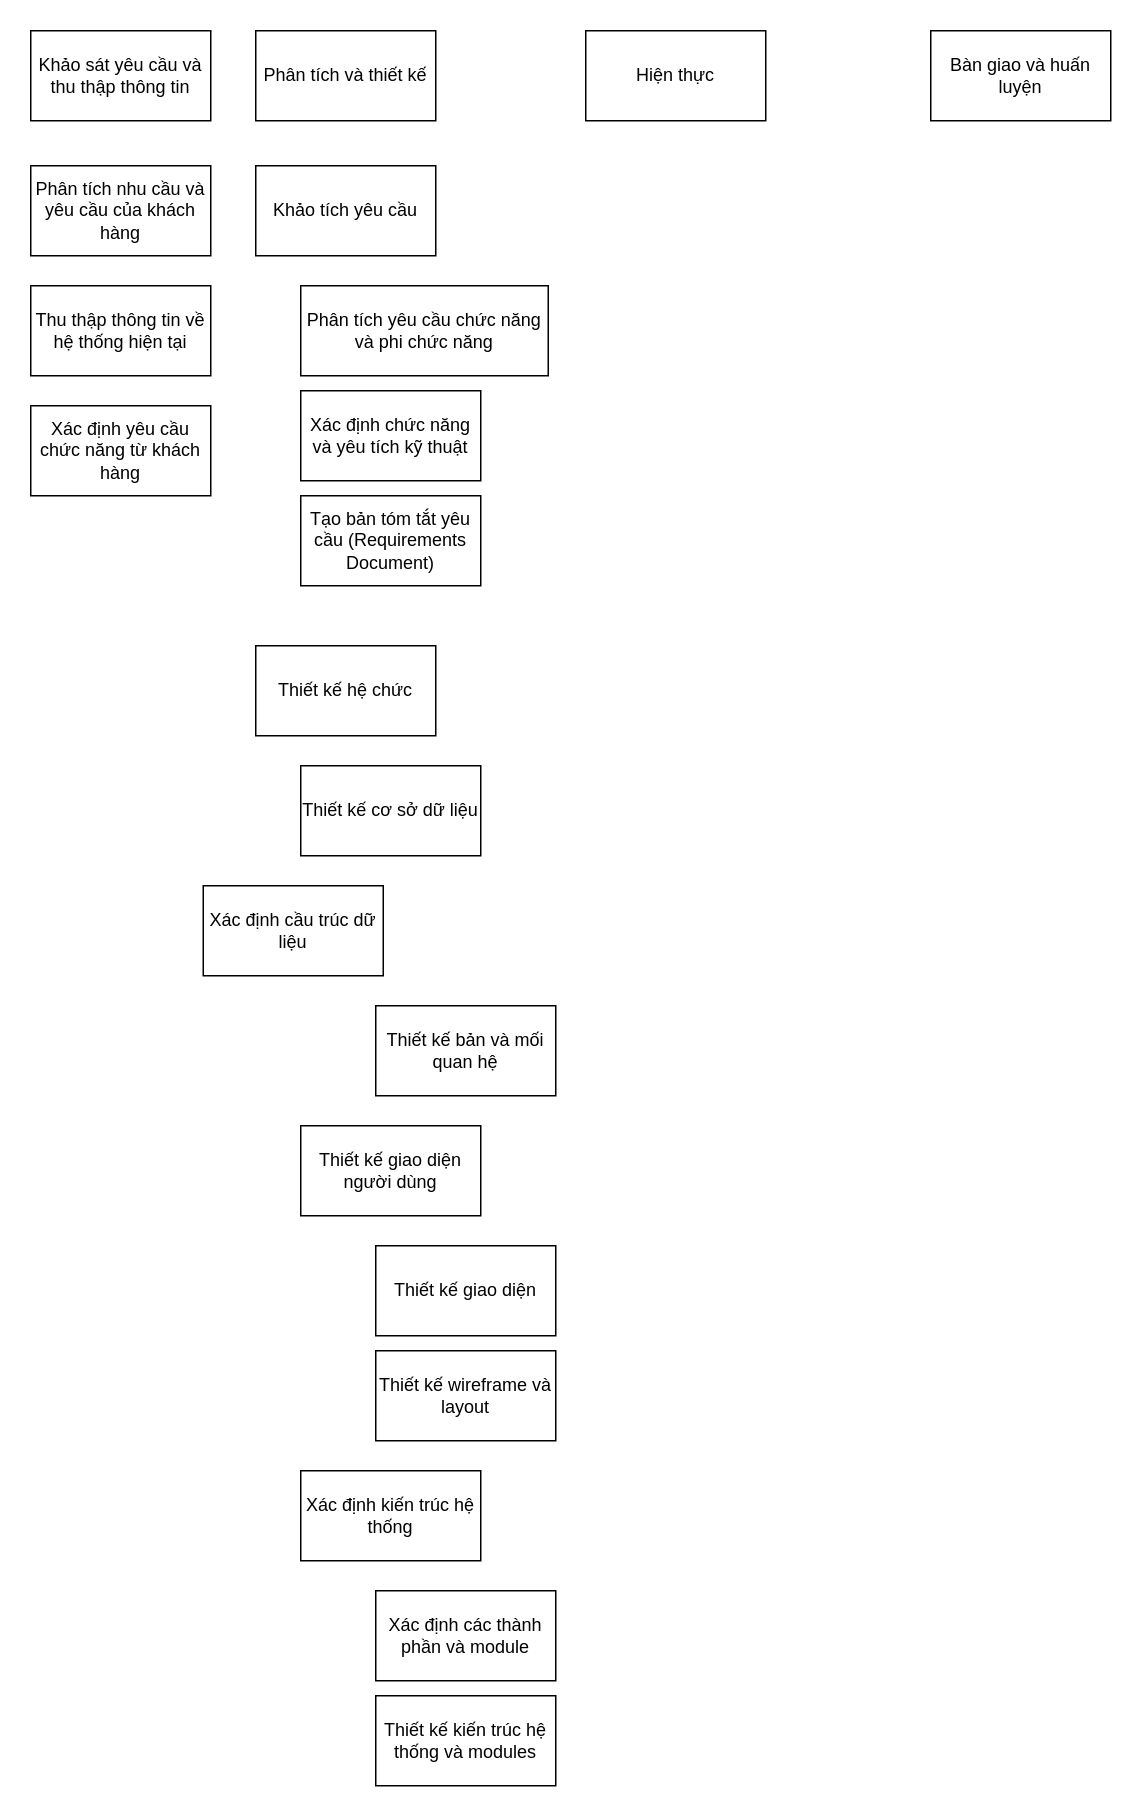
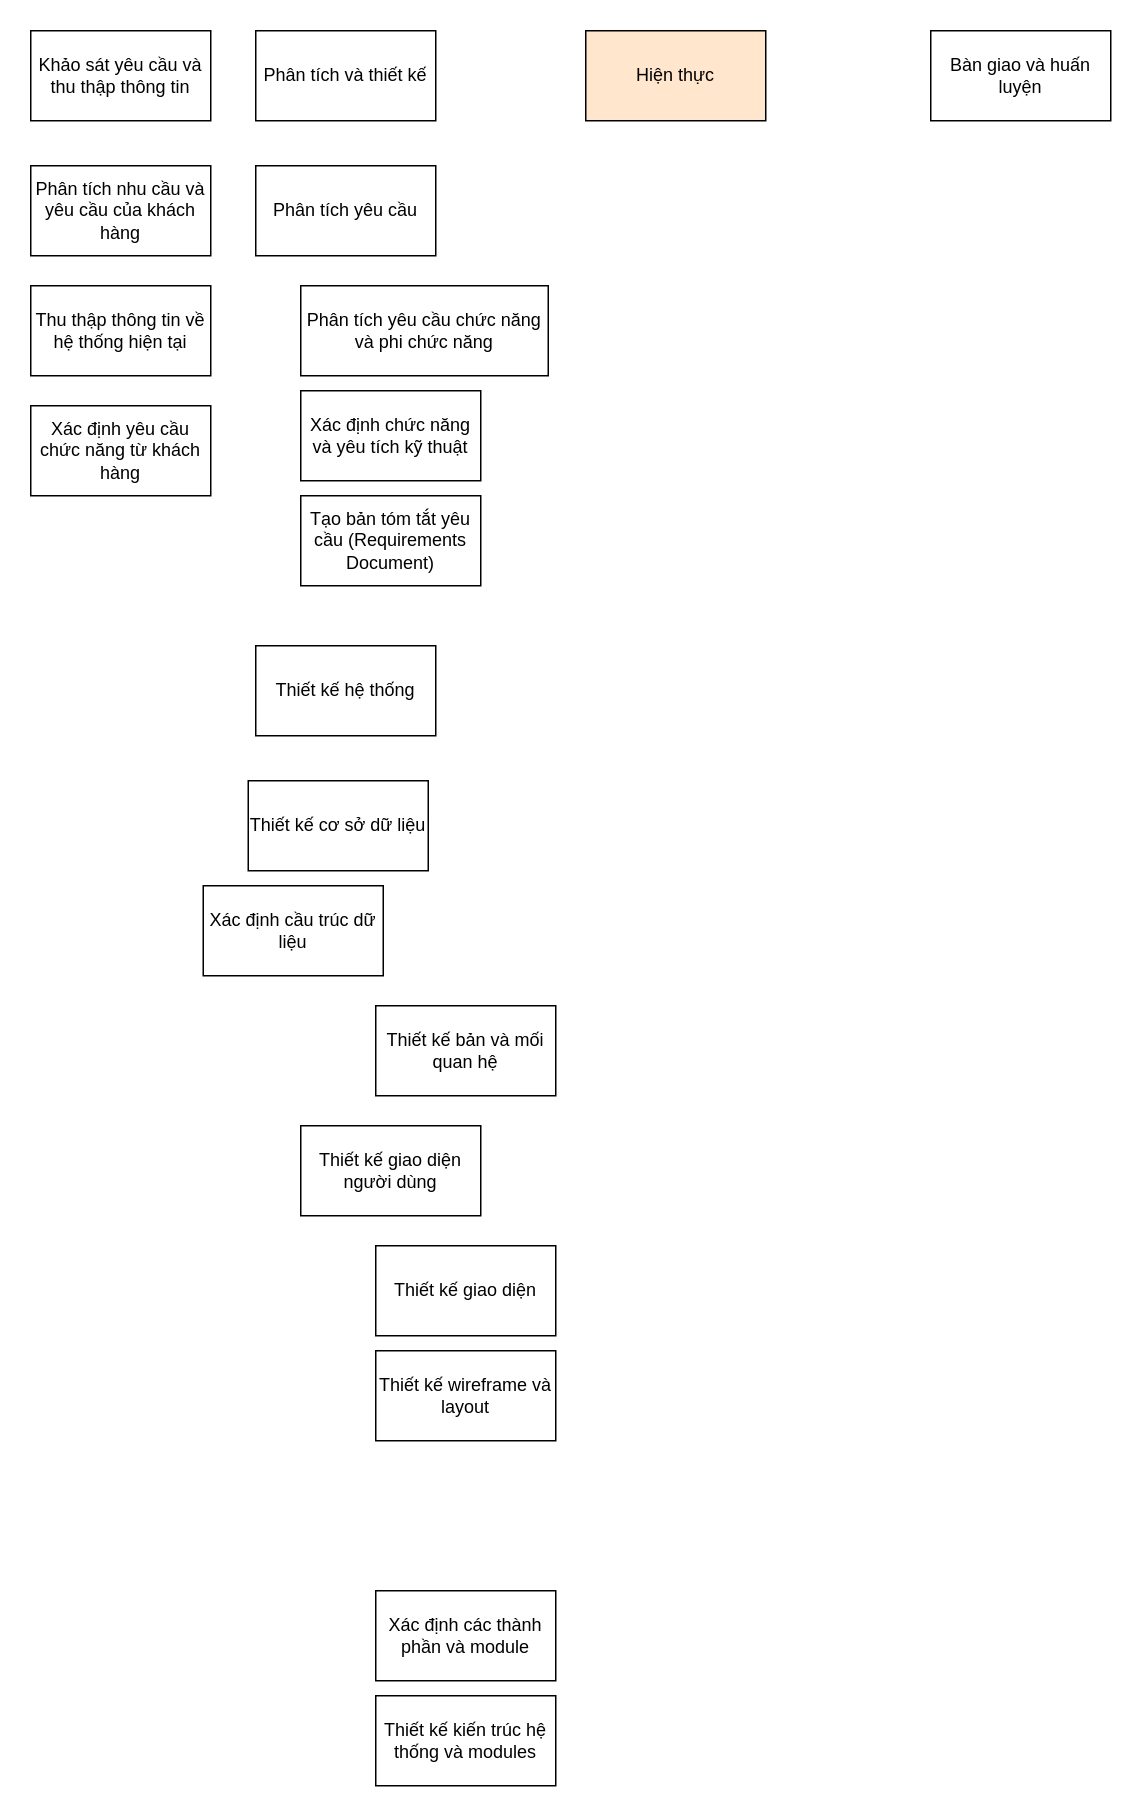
- <mxCell id="4" value="Hiện thực" style="rounded=0;whiteSpace=wrap;html=1;" vertex="1" parent="1"><mxGeometry x="390" y="20" width="120" height="60" as="geometry" /></mxCell>
+ <mxCell id="4" value="Hiện thực" style="rounded=0;whiteSpace=wrap;html=1;fillColor=#ffe6cc;" vertex="1" parent="1"><mxGeometry x="390" y="20" width="120" height="60" as="geometry" /></mxCell>
- <mxCell id="9" value="Khảo tích yêu cầu" style="rounded=0;whiteSpace=wrap;html=1;" vertex="1" parent="1"><mxGeometry x="170" y="110" width="120" height="60" as="geometry" /></mxCell>
+ <mxCell id="9" value="Phân tích yêu cầu" style="rounded=0;whiteSpace=wrap;html=1;" vertex="1" parent="1"><mxGeometry x="170" y="110" width="120" height="60" as="geometry" /></mxCell>
- <mxCell id="13" value="Thiết kế hệ chức" style="rounded=0;whiteSpace=wrap;html=1;" vertex="1" parent="1"><mxGeometry x="170" y="430" width="120" height="60" as="geometry" /></mxCell>
+ <mxCell id="13" value="Thiết kế hệ thống" style="rounded=0;whiteSpace=wrap;html=1;" vertex="1" parent="1"><mxGeometry x="170" y="430" width="120" height="60" as="geometry" /></mxCell>
- <mxCell id="14" value="Thiết kế cơ sở dữ liệu" style="rounded=0;whiteSpace=wrap;html=1;" vertex="1" parent="1"><mxGeometry y="510" width="120" height="60" as="geometry" x="200" /></mxCell>
+ <mxCell id="14" value="Thiết kế cơ sở dữ liệu" style="rounded=0;whiteSpace=wrap;html=1;" vertex="1" parent="1"><mxGeometry x="165" y="520" width="120" height="60" as="geometry" /></mxCell>
- <mxCell id="20" value="Xác định kiến trúc hệ thống" style="rounded=0;whiteSpace=wrap;html=1;" vertex="1" parent="1"><mxGeometry y="980" width="120" height="60" as="geometry" x="200" /></mxCell>
